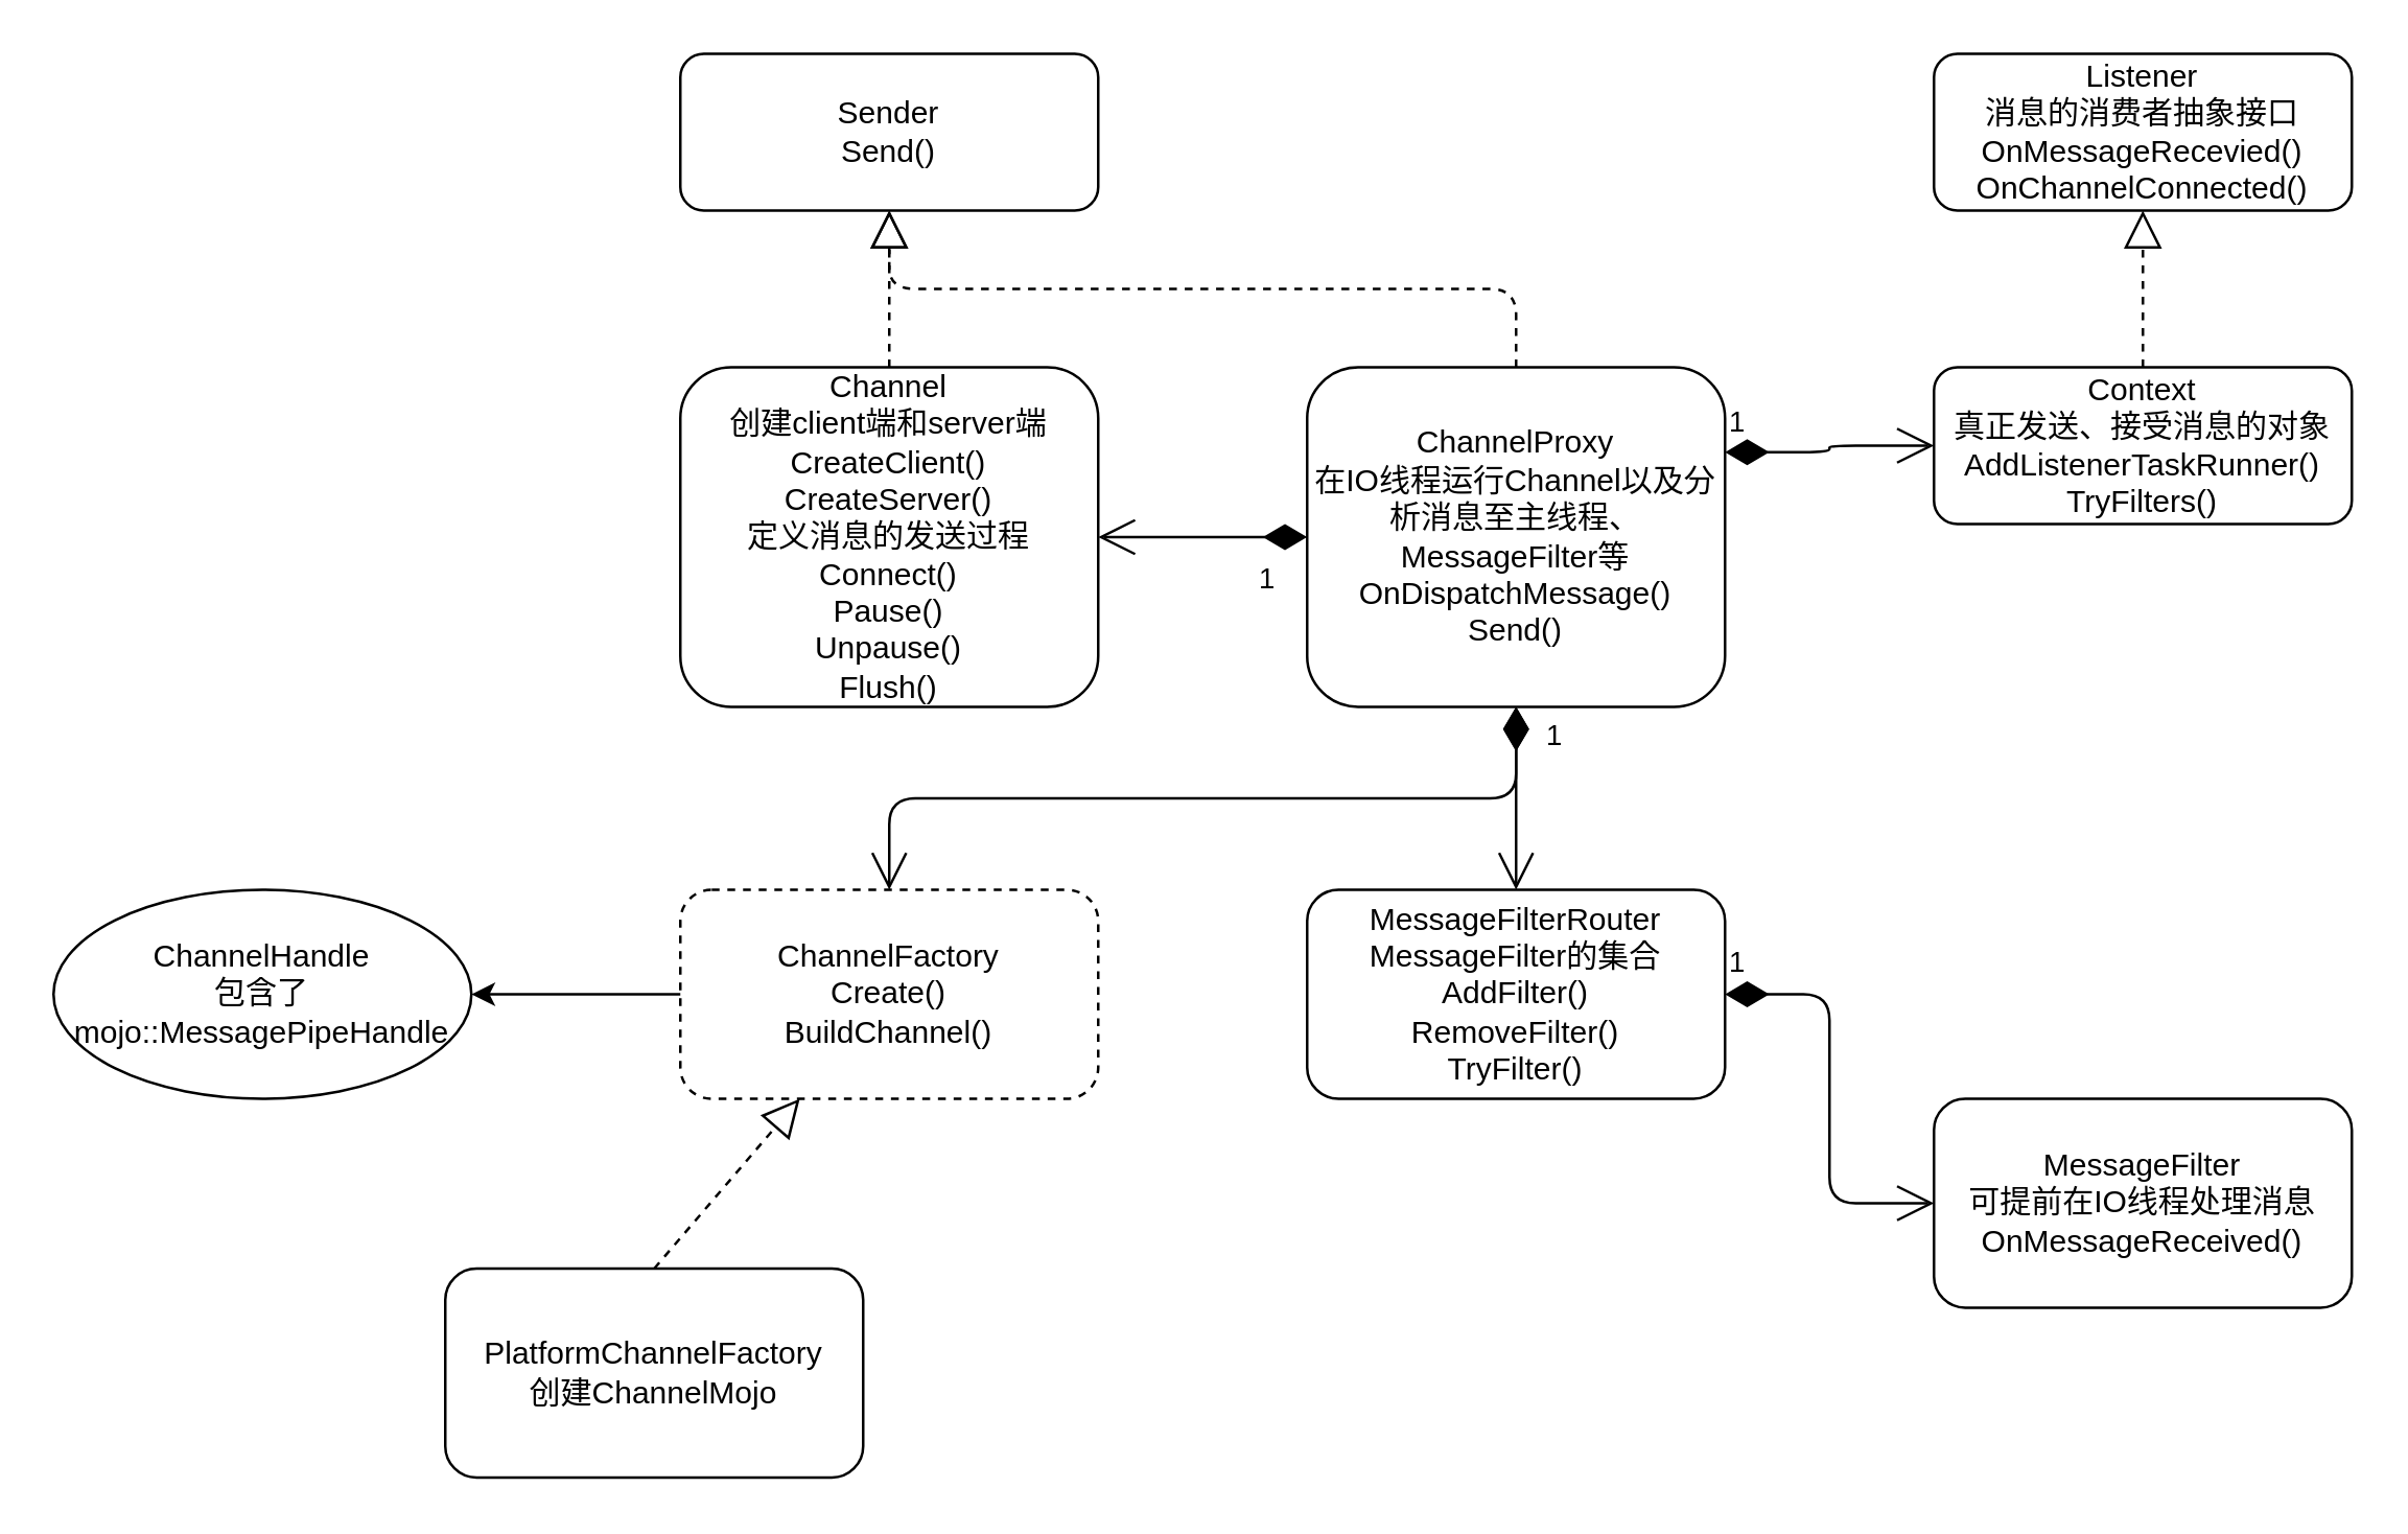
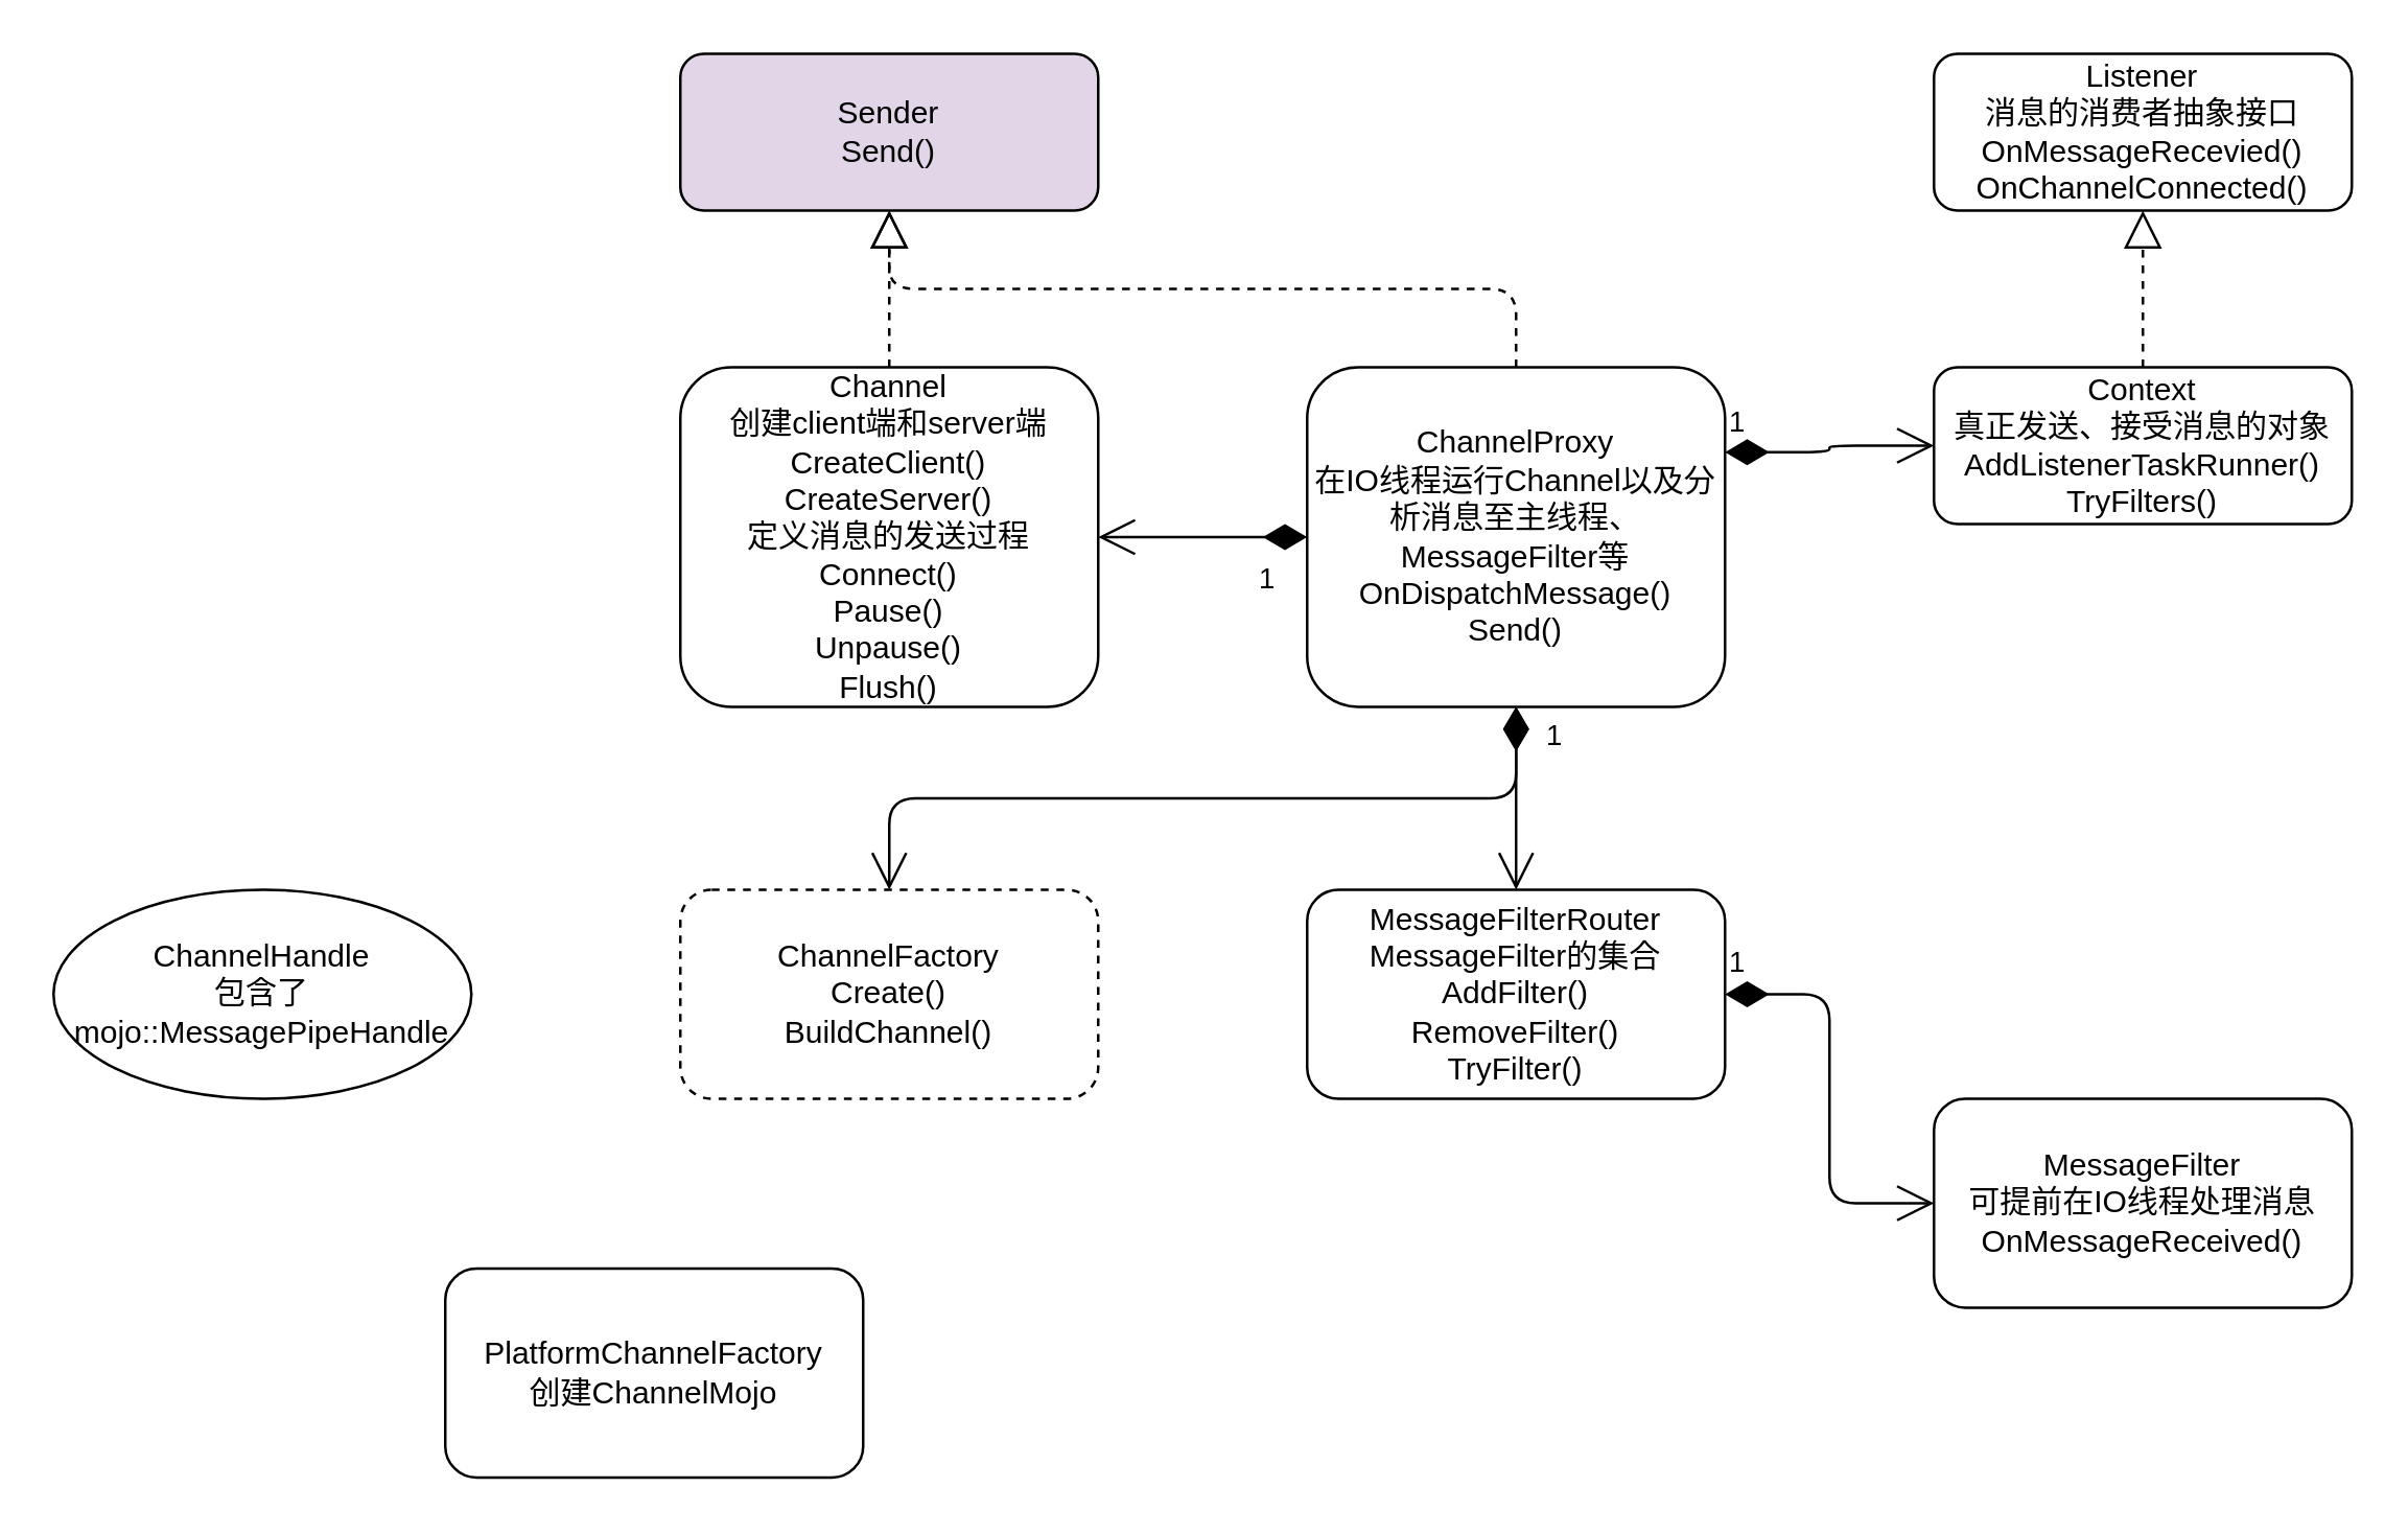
- <mxCell id="2" value="Sender&lt;br&gt;Send()" style="rounded=1;whiteSpace=wrap;html=1;" vertex="1" parent="1"><mxGeometry x="260" y="20" width="160" height="60" as="geometry" /></mxCell>
+ <mxCell id="2" value="Sender&lt;br&gt;Send()" style="rounded=1;whiteSpace=wrap;html=1;fillColor=#e1d5e7;" vertex="1" parent="1"><mxGeometry x="260" y="20" width="160" height="60" as="geometry" /></mxCell>
- <mxCell id="19" value="" style="endArrow=classic;html=1;exitX=0;exitY=0.5;exitDx=0;exitDy=0;entryX=1;entryY=0.5;entryDx=0;entryDy=0;" edge="1" parent="1" source="16" target="17"><mxGeometry width="50" height="50" relative="1" as="geometry"><mxPoint x="330" y="310" as="sourcePoint" /><mxPoint x="380" y="260" as="targetPoint" /></mxGeometry></mxCell>
- <mxCell id="20" value="" style="endArrow=block;dashed=1;endFill=0;endSize=12;html=1;exitX=0.5;exitY=0;exitDx=0;exitDy=0;" edge="1" parent="1" source="18" target="16"><mxGeometry width="160" relative="1" as="geometry"><mxPoint x="350" y="290" as="sourcePoint" /><mxPoint x="510" y="290" as="targetPoint" /></mxGeometry></mxCell>
